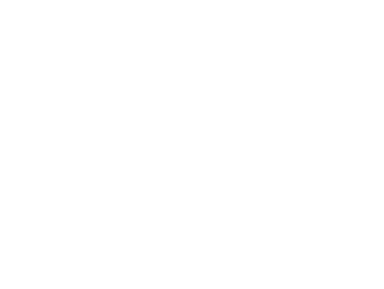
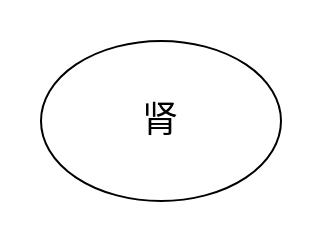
+ <mxCell id="2" value="肾" style="ellipse;whiteSpace=wrap;html=1;fontSize=18;" vertex="1" parent="1"><mxGeometry x="20" y="20" width="120" height="80" as="geometry" /></mxCell>
